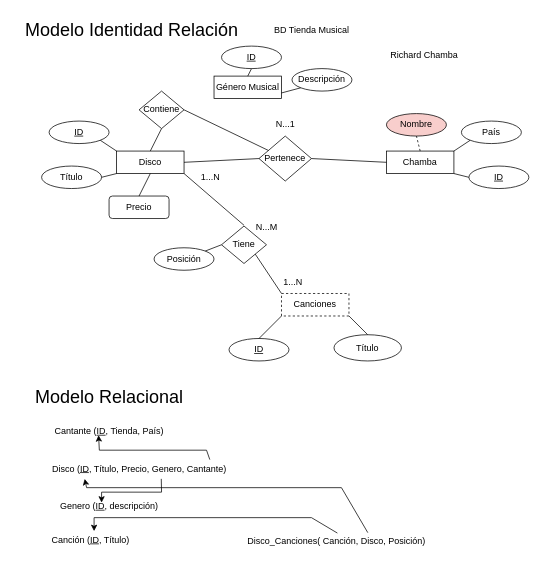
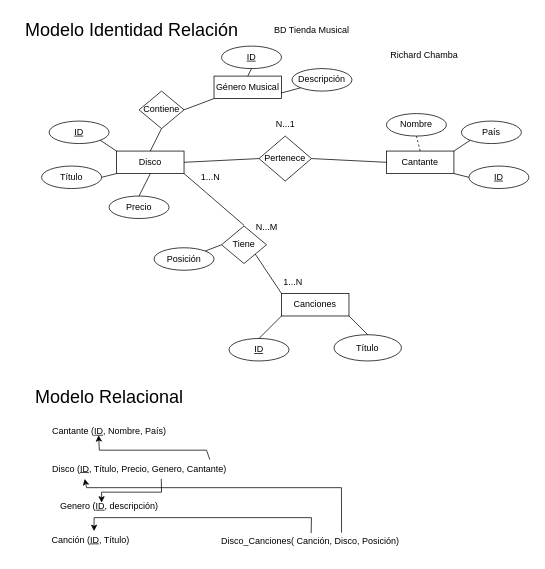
- <mxCell id="31" value="Nombre" style="ellipse;whiteSpace=wrap;html=1;fillColor=#f8cecc;" vertex="1" parent="1"><mxGeometry x="515" y="151" width="80" height="30" as="geometry" /></mxCell>
+ <mxCell id="31" value="Nombre" style="ellipse;whiteSpace=wrap;html=1;" vertex="1" parent="1"><mxGeometry x="515" y="151" width="80" height="30" as="geometry" /></mxCell>
- <mxCell id="19" value="" style="endArrow=none;html=1;rounded=0;exitX=1;exitY=0.5;exitDx=0;exitDy=0;" edge="1" parent="1" source="14" target="10"><mxGeometry width="50" height="50" relative="1" as="geometry"><mxPoint x="485" y="240" as="sourcePoint" /><mxPoint x="535" y="190" as="targetPoint" /></mxGeometry></mxCell>
+ <mxCell id="19" value="" style="endArrow=none;html=1;rounded=0;entryX=0;entryY=1;entryDx=0;entryDy=0;exitX=1;exitY=0.5;exitDx=0;exitDy=0;" edge="1" parent="1" source="14" target="5"><mxGeometry width="50" height="50" relative="1" as="geometry"><mxPoint x="485" y="240" as="sourcePoint" /><mxPoint x="535" y="190" as="targetPoint" /></mxGeometry></mxCell>
- <mxCell id="3" value="Chamba" style="rounded=0;whiteSpace=wrap;html=1;" vertex="1" parent="1"><mxGeometry x="515" y="201" width="90" height="30" as="geometry" /></mxCell>
+ <mxCell id="3" value="Cantante" style="rounded=0;whiteSpace=wrap;html=1;" vertex="1" parent="1"><mxGeometry x="515" y="201" width="90" height="30" as="geometry" /></mxCell>
- <mxCell id="13" value="Precio" style="whiteSpace=wrap;html=1;rounded=1;" vertex="1" parent="1"><mxGeometry x="145" y="261" width="80" height="30" as="geometry" /></mxCell>
+ <mxCell id="13" value="Precio" style="ellipse;whiteSpace=wrap;html=1;" vertex="1" parent="1"><mxGeometry x="145" y="261" width="80" height="30" as="geometry" /></mxCell>
- <mxCell id="4" value="Canciones" style="rounded=0;whiteSpace=wrap;html=1;dashed=1;" vertex="1" parent="1"><mxGeometry x="375" y="391" width="90" height="30" as="geometry" /></mxCell>
+ <mxCell id="4" value="Canciones" style="rounded=0;whiteSpace=wrap;html=1;" vertex="1" parent="1"><mxGeometry x="375" y="391" width="90" height="30" as="geometry" /></mxCell>
- <mxCell id="44" value="Cantante (&lt;u&gt;ID&lt;/u&gt;, Tienda, País)" style="text;html=1;align=center;verticalAlign=middle;resizable=0;points=[];autosize=1;strokeColor=none;fillColor=none;" vertex="1" parent="1"><mxGeometry x="55" y="560" width="180" height="30" as="geometry" /></mxCell>
+ <mxCell id="44" value="Cantante (&lt;u&gt;ID&lt;/u&gt;, Nombre, País)" style="text;html=1;align=center;verticalAlign=middle;resizable=0;points=[];autosize=1;strokeColor=none;fillColor=none;" vertex="1" parent="1"><mxGeometry x="55" y="560" width="180" height="30" as="geometry" /></mxCell>
- <mxCell id="48" value="Disco_Canciones( Canción, Disco, Posición)" style="text;html=1;align=center;verticalAlign=middle;resizable=0;points=[];autosize=1;strokeColor=none;fillColor=none;" vertex="1" parent="1"><mxGeometry x="318" y="707" width="260" height="30" as="geometry" /></mxCell>
+ <mxCell id="48" value="Disco_Canciones( Canción, Disco, Posición)" style="text;html=1;align=center;verticalAlign=middle;resizable=0;points=[];autosize=1;strokeColor=none;fillColor=none;" vertex="1" parent="1"><mxGeometry x="283" y="707" width="260" height="30" as="geometry" /></mxCell>
